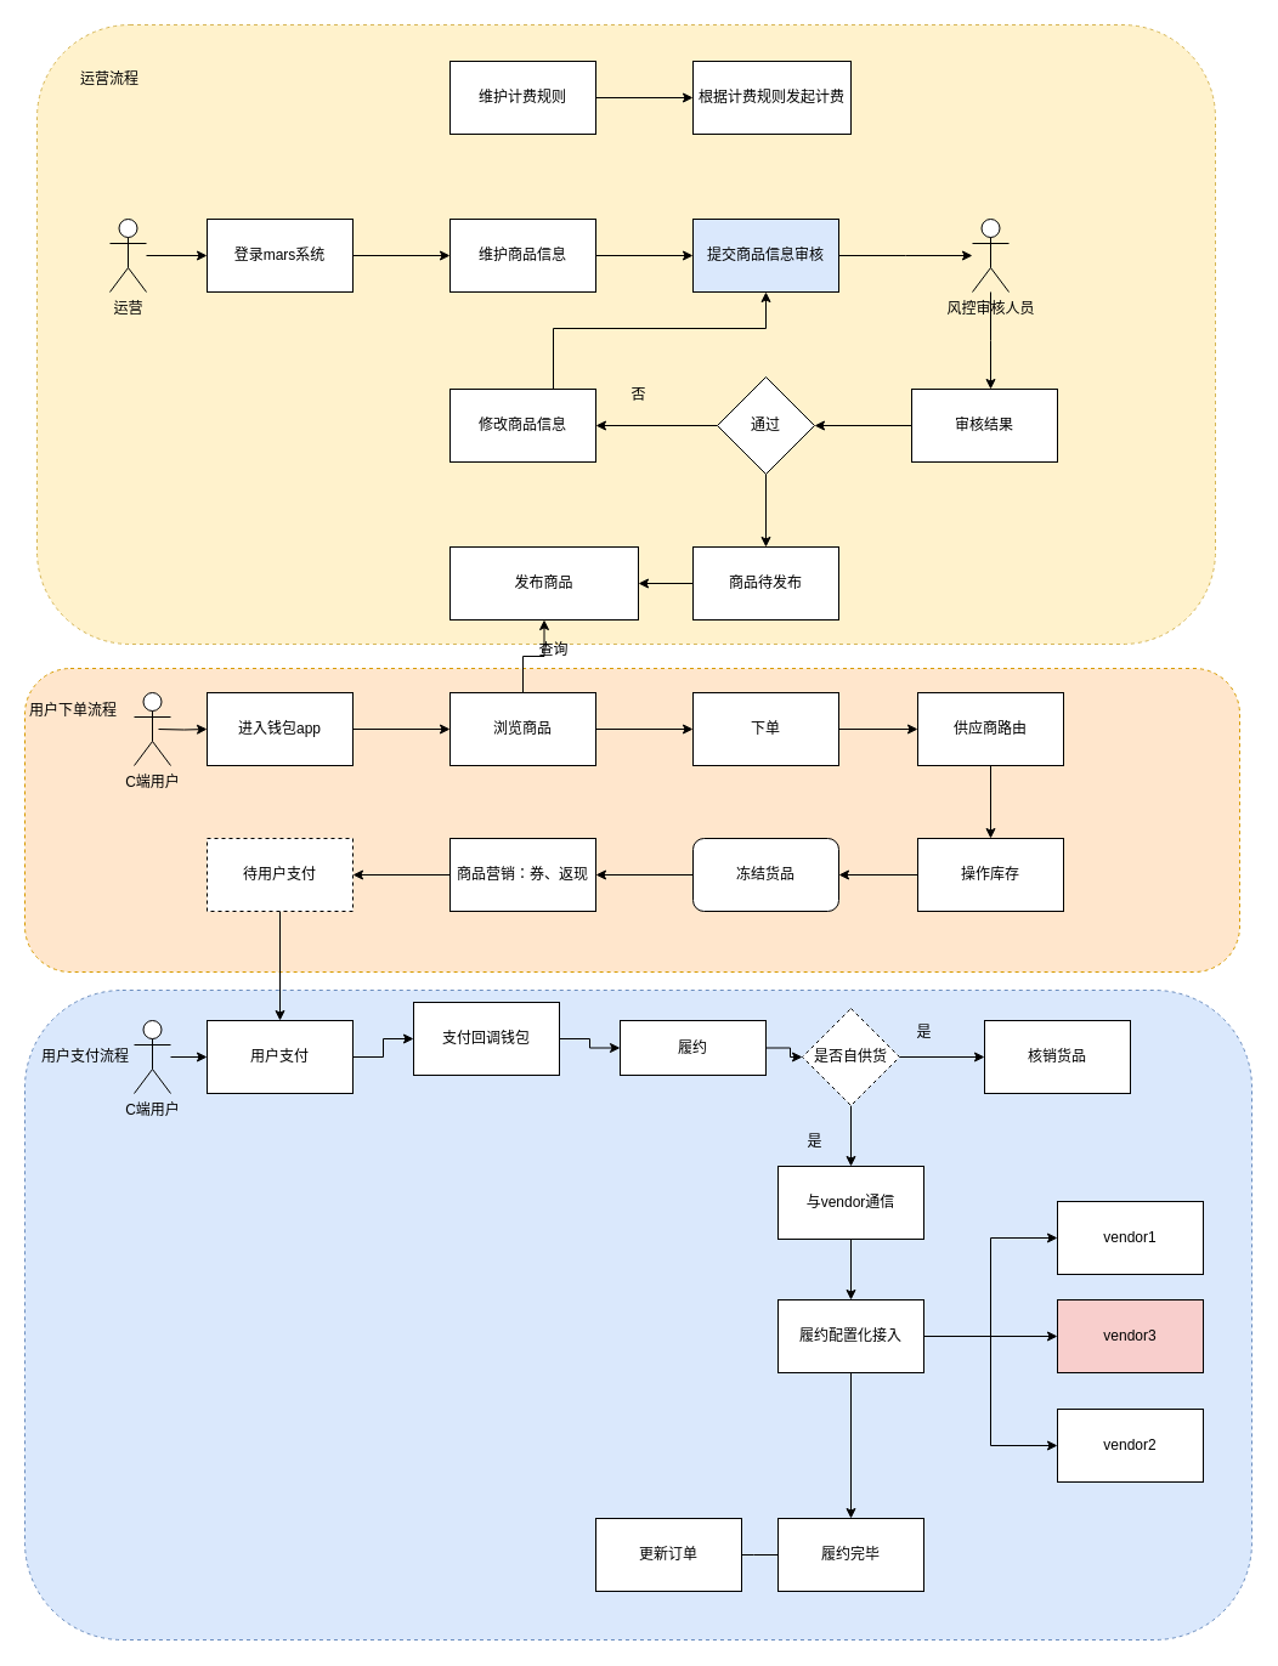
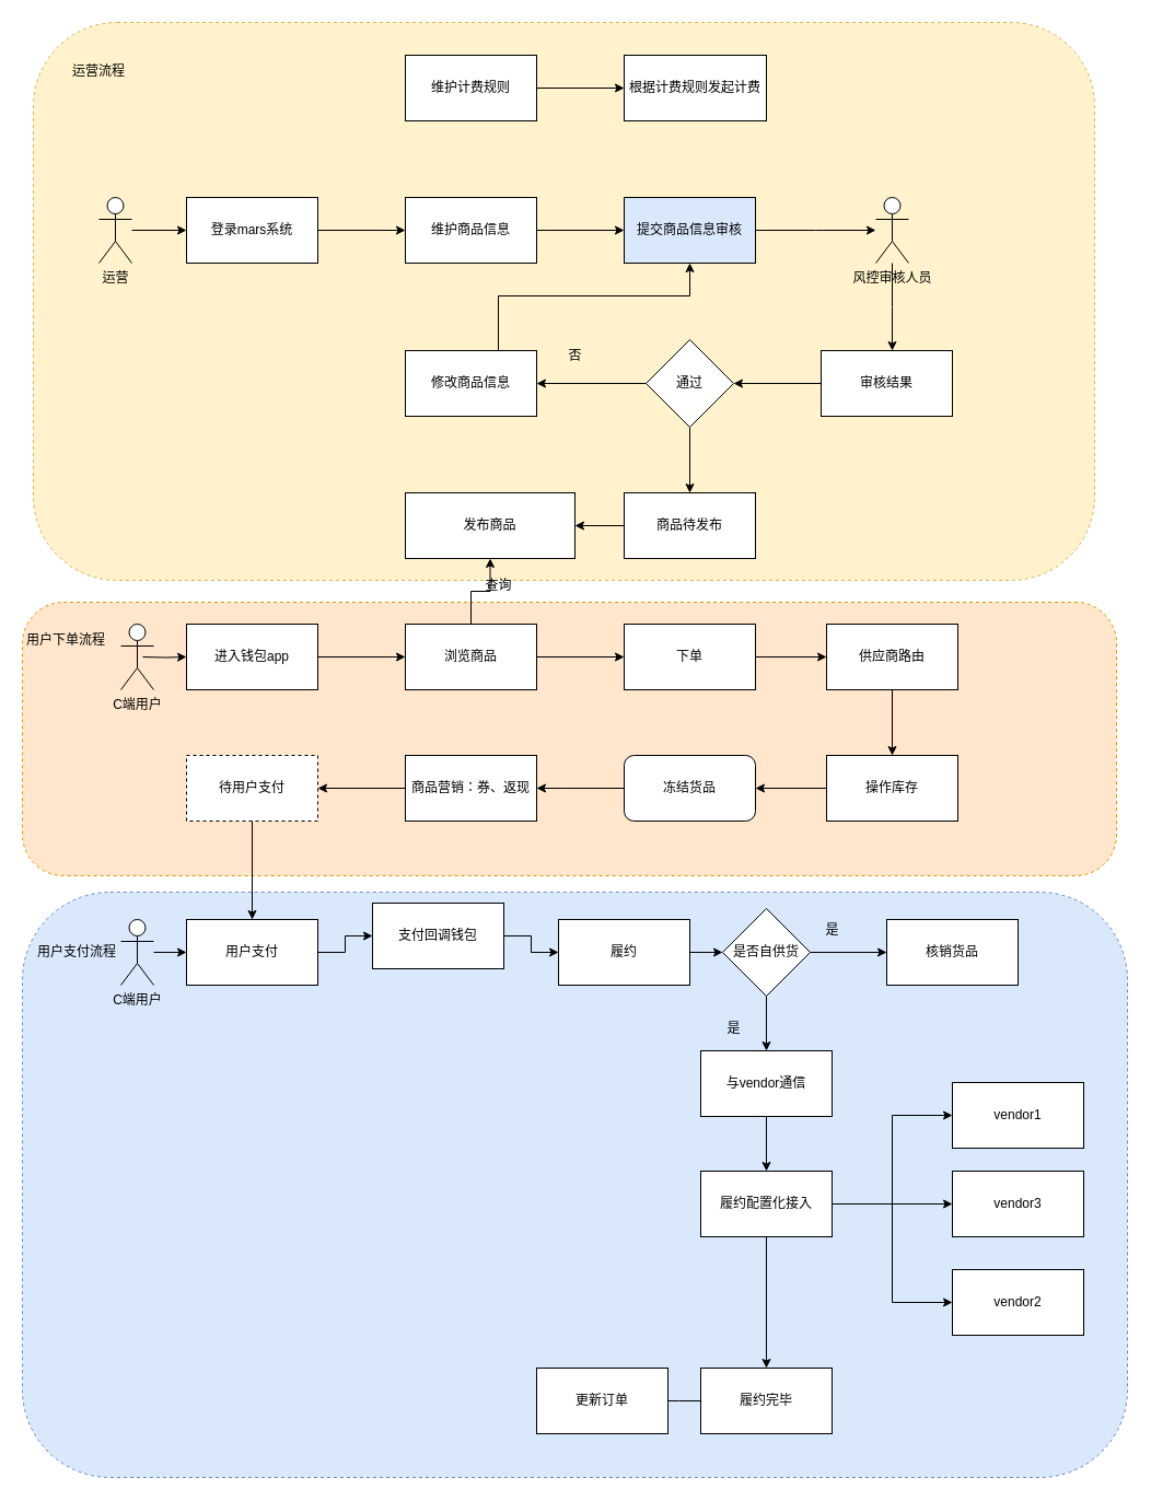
- <mxCell id="53" value="履约" style="whiteSpace=wrap;html=1;rounded=0;" vertex="1" parent="1"><mxGeometry x="510" y="840" width="120" height="45" as="geometry" /></mxCell>
+ <mxCell id="53" value="履约" style="whiteSpace=wrap;html=1;rounded=0;" vertex="1" parent="1"><mxGeometry x="510" y="840" width="120" height="60" as="geometry" /></mxCell>
- <mxCell id="56" value="是否自供货" style="rhombus;whiteSpace=wrap;html=1;rounded=0;dashed=1;" vertex="1" parent="1"><mxGeometry x="660" y="830" width="80" height="80" as="geometry" /></mxCell>
+ <mxCell id="56" value="是否自供货" style="rhombus;whiteSpace=wrap;html=1;rounded=0;" vertex="1" parent="1"><mxGeometry x="660" y="830" width="80" height="80" as="geometry" /></mxCell>
- <mxCell id="68" value="vendor3" style="whiteSpace=wrap;html=1;rounded=0;fillColor=#f8cecc;" vertex="1" parent="1"><mxGeometry x="870" y="1070" width="120" height="60" as="geometry" /></mxCell>
+ <mxCell id="68" value="vendor3" style="whiteSpace=wrap;html=1;rounded=0;" vertex="1" parent="1"><mxGeometry x="870" y="1070" width="120" height="60" as="geometry" /></mxCell>
